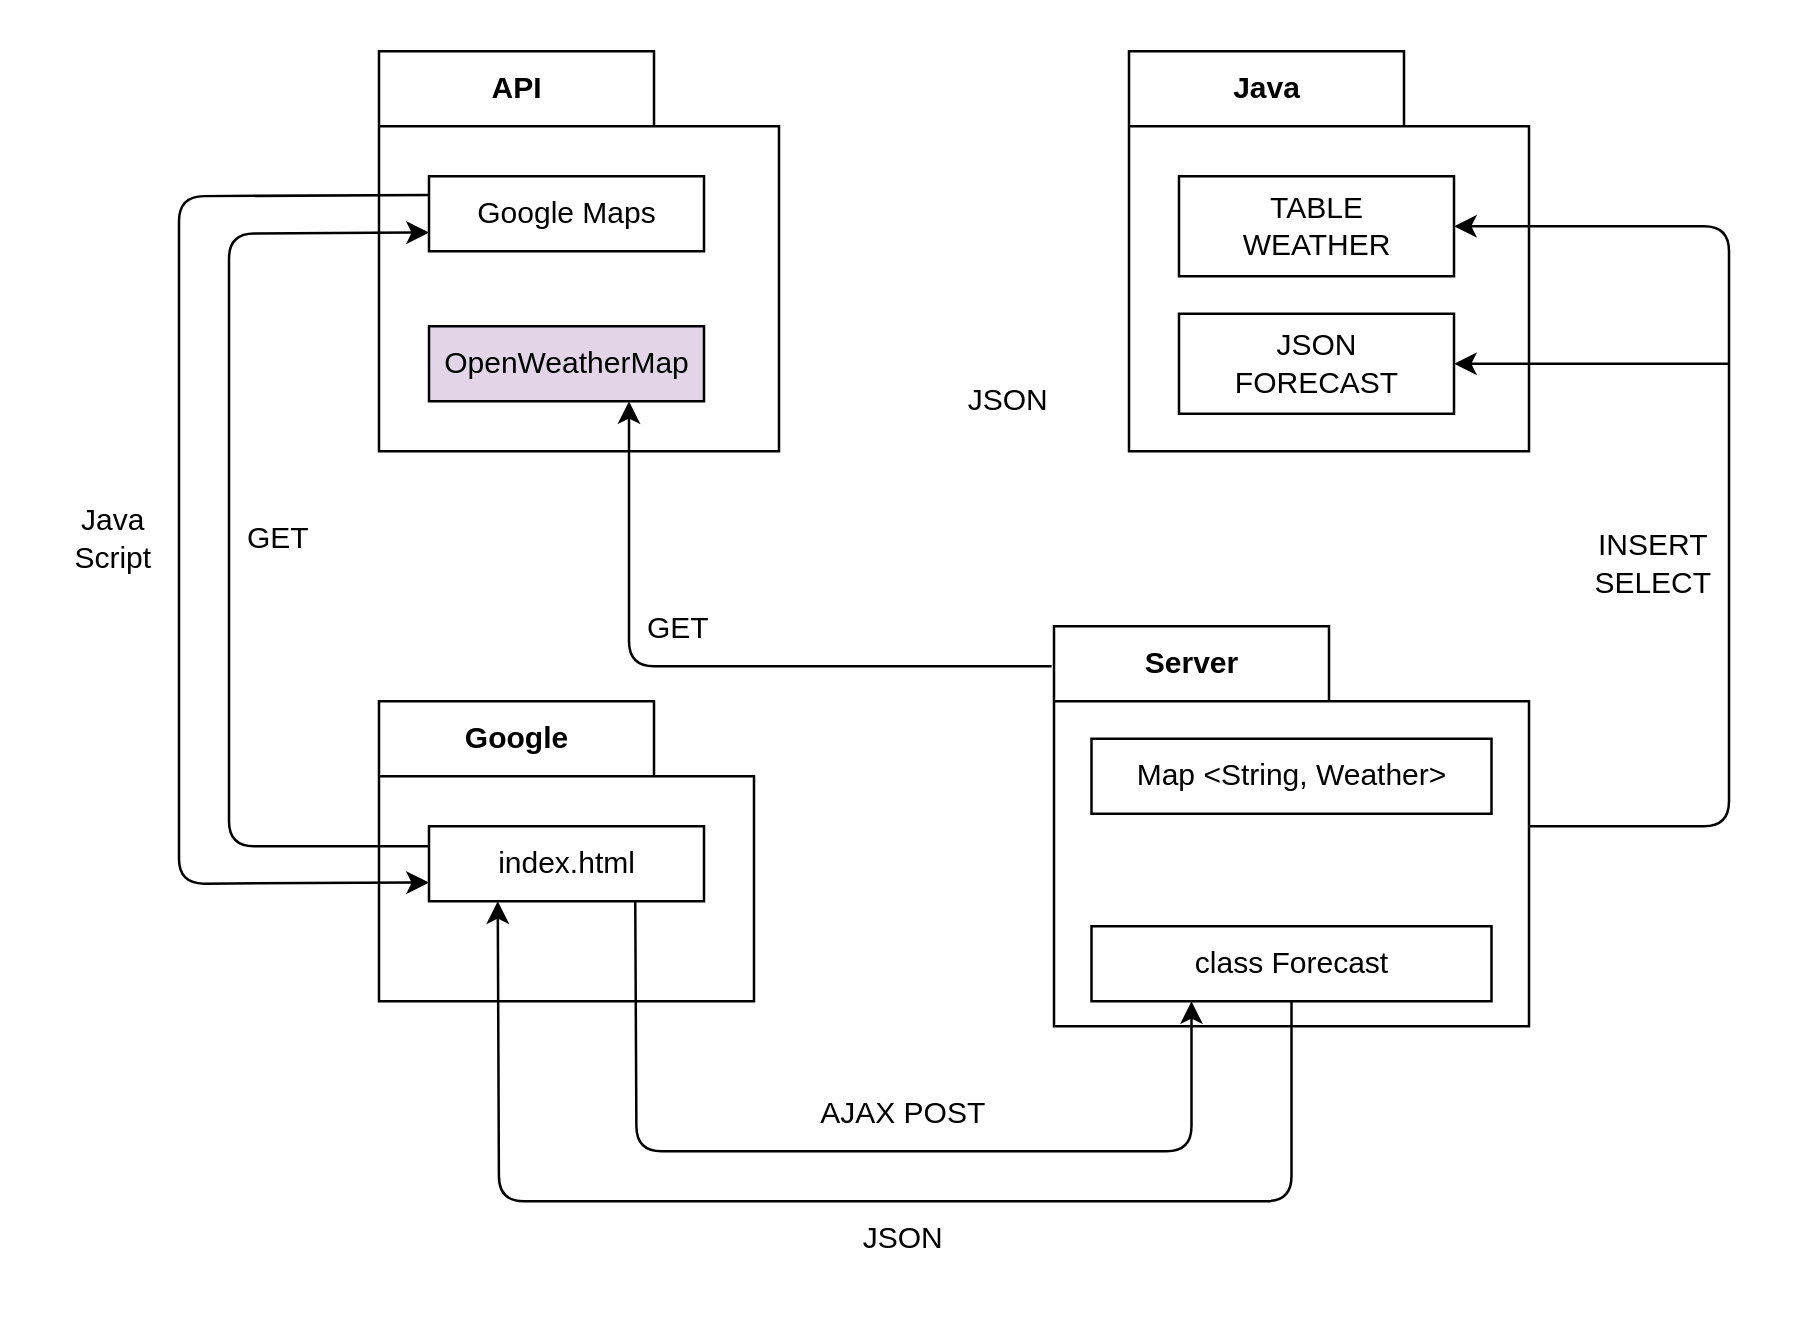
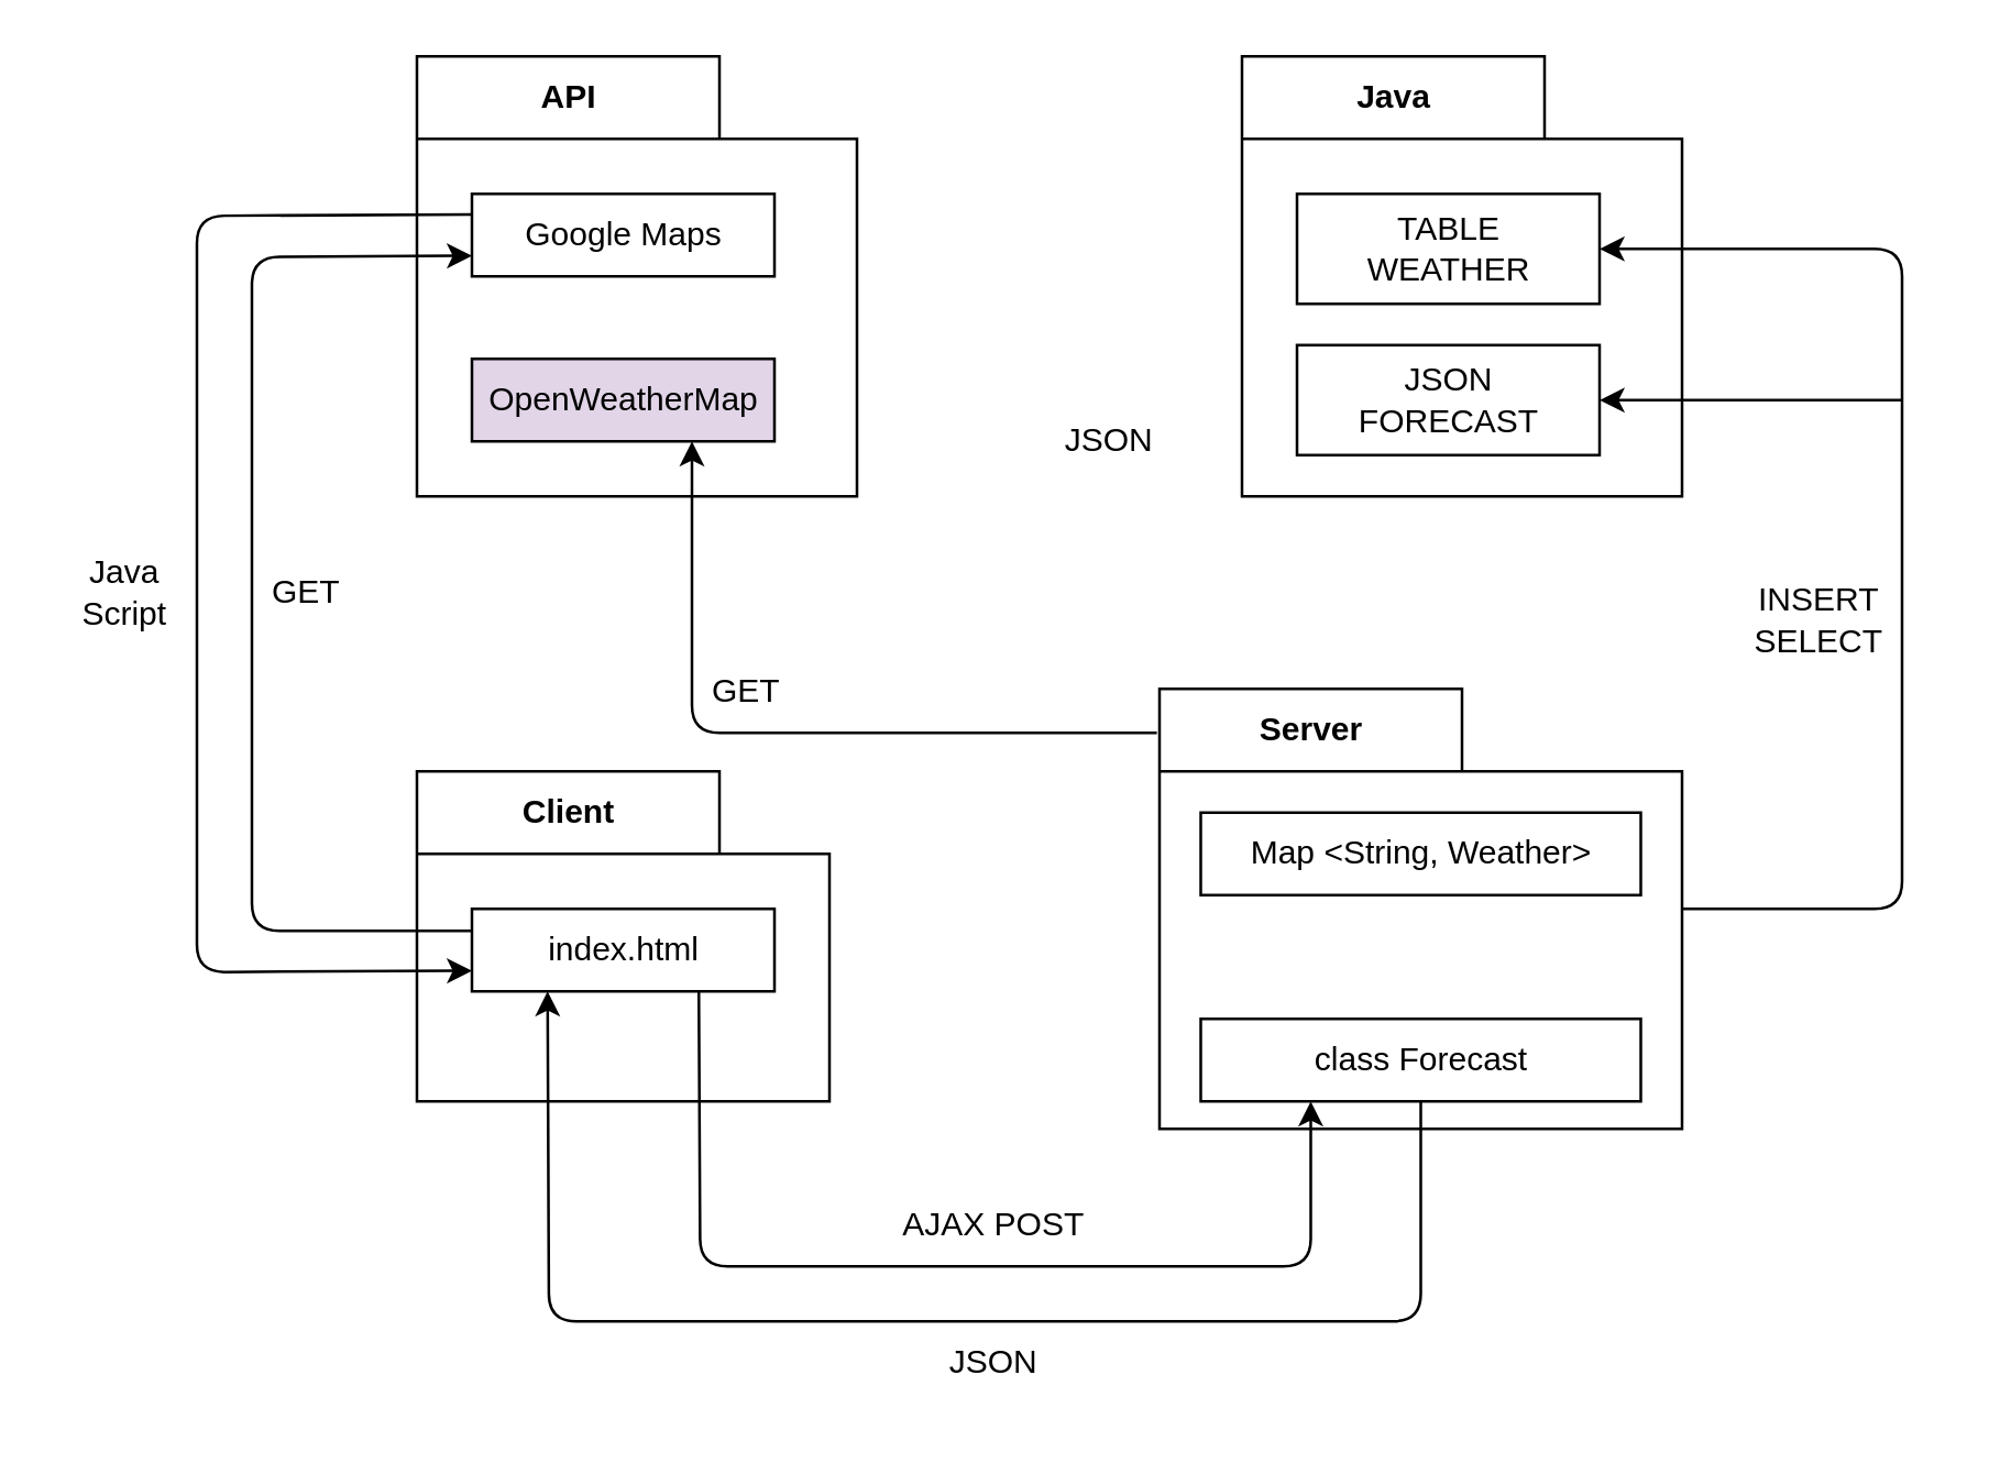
- <mxCell id="11" value="Google" style="shape=folder;fontStyle=1;tabWidth=110;tabHeight=30;tabPosition=left;html=1;boundedLbl=1;labelInHeader=1;container=1;collapsible=0;recursiveResize=0;" parent="1" vertex="1"><mxGeometry x="151" y="280" width="150" height="120" as="geometry" /></mxCell>
+ <mxCell id="11" value="Client" style="shape=folder;fontStyle=1;tabWidth=110;tabHeight=30;tabPosition=left;html=1;boundedLbl=1;labelInHeader=1;container=1;collapsible=0;recursiveResize=0;" parent="1" vertex="1"><mxGeometry x="151" y="280" width="150" height="120" as="geometry" /></mxCell>
